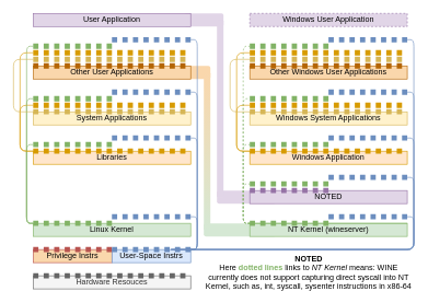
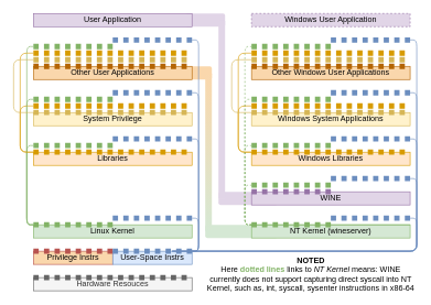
- <mxCell id="23" value="System Applications" style="rounded=0;whiteSpace=wrap;html=1;fillColor=#fff2cc;strokeColor=#d6b656;" parent="1" vertex="1"><mxGeometry x="50" y="170" width="240" height="20" as="geometry" /></mxCell>
+ <mxCell id="23" value="System Privilege" style="rounded=0;whiteSpace=wrap;html=1;fillColor=#fff2cc;strokeColor=#d6b656;" parent="1" vertex="1"><mxGeometry x="50" y="170" width="240" height="20" as="geometry" /></mxCell>
- <mxCell id="64" value="Windows Application" style="rounded=0;whiteSpace=wrap;html=1;fillColor=#ffe6cc;strokeColor=#d79b00;" parent="1" vertex="1"><mxGeometry x="380" y="230" width="240" height="20" as="geometry" /></mxCell>
+ <mxCell id="64" value="Windows Libraries" style="rounded=0;whiteSpace=wrap;html=1;fillColor=#ffe6cc;strokeColor=#d79b00;" parent="1" vertex="1"><mxGeometry x="380" y="230" width="240" height="20" as="geometry" /></mxCell>
- <mxCell id="38" value="NOTED" style="rounded=0;whiteSpace=wrap;html=1;fillColor=#e1d5e7;strokeColor=#9673a6;" parent="1" vertex="1"><mxGeometry x="380" y="290" width="240" height="20" as="geometry" /></mxCell>
+ <mxCell id="38" value="WINE" style="rounded=0;whiteSpace=wrap;html=1;fillColor=#e1d5e7;strokeColor=#9673a6;" parent="1" vertex="1"><mxGeometry x="380" y="290" width="240" height="20" as="geometry" /></mxCell>
